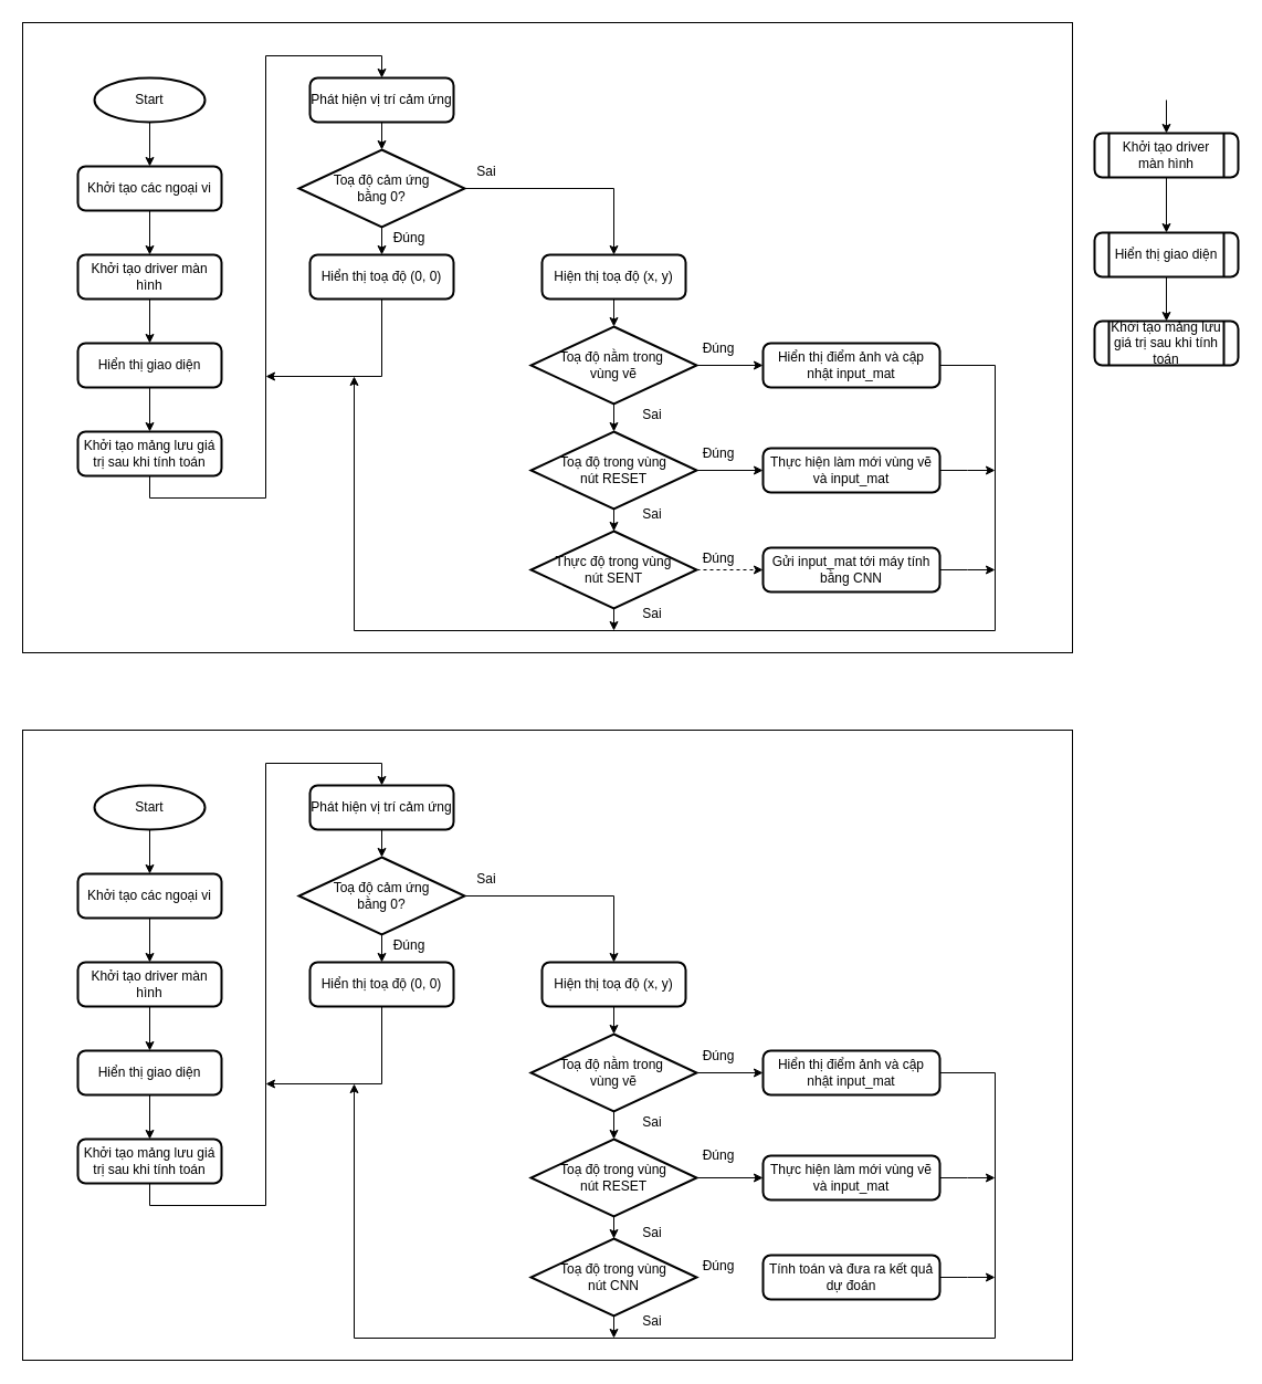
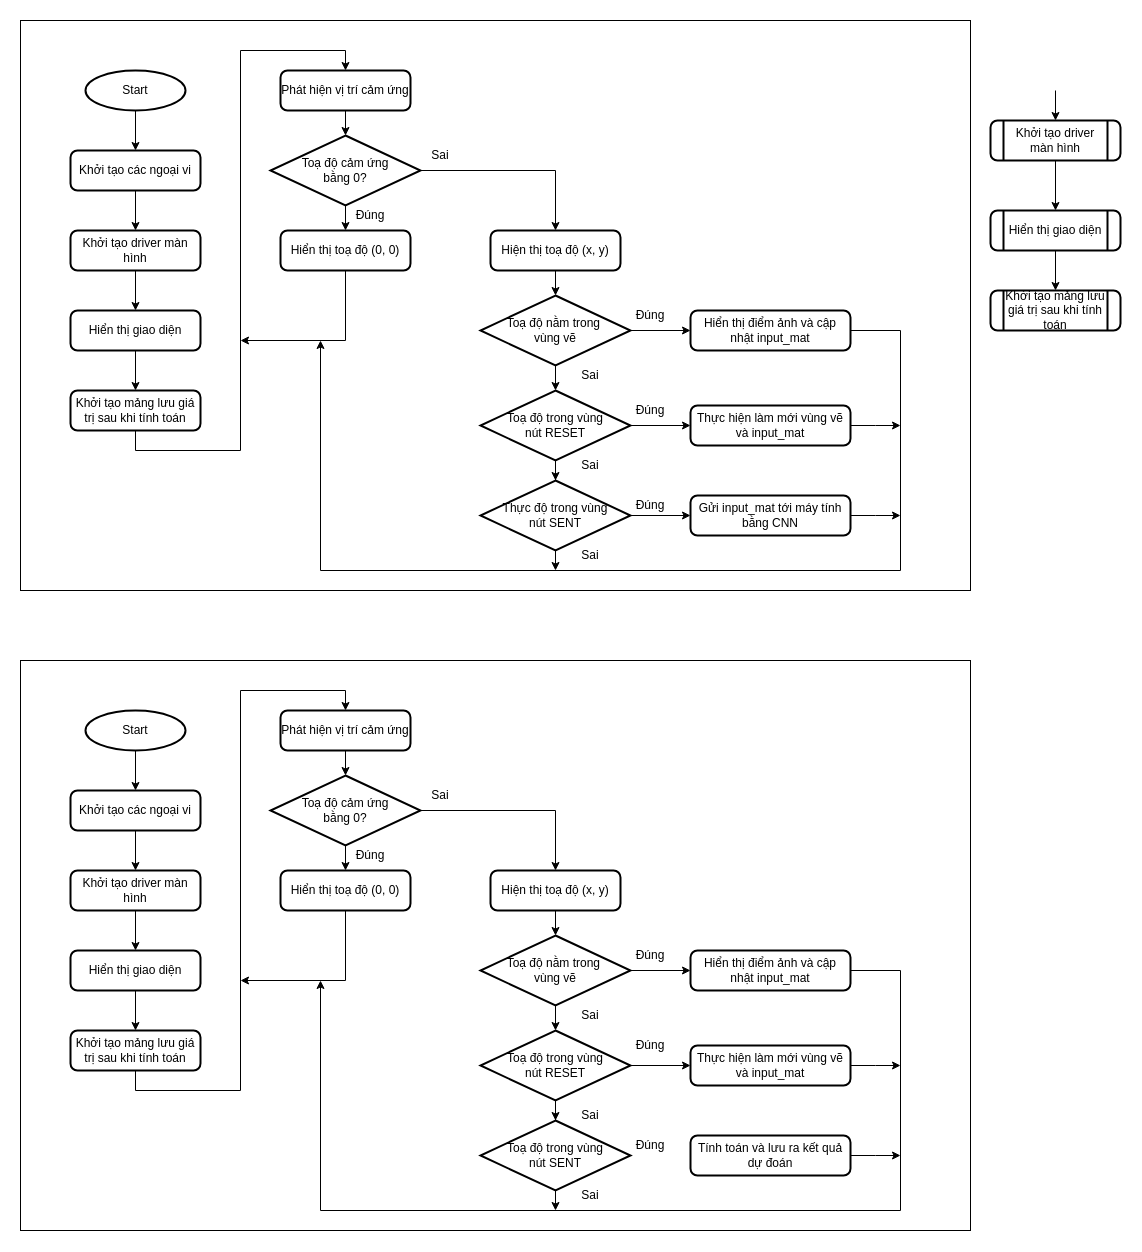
- <mxCell id="34" style="edgeStyle=orthogonalEdgeStyle;rounded=0;orthogonalLoop=1;jettySize=auto;html=1;entryX=0;entryY=0.5;entryDx=0;entryDy=0;dashed=1;" edge="1" parent="1" source="36" target="44"><mxGeometry relative="1" as="geometry" /></mxCell>
+ <mxCell id="34" style="edgeStyle=orthogonalEdgeStyle;rounded=0;orthogonalLoop=1;jettySize=auto;html=1;entryX=0;entryY=0.5;entryDx=0;entryDy=0;" edge="1" parent="1" source="36" target="44"><mxGeometry relative="1" as="geometry" /></mxCell>
- <mxCell id="72" value="Toạ độ trong vùng&lt;div&gt;nút CNN&lt;/div&gt;" style="strokeWidth=2;html=1;shape=mxgraph.flowchart.decision;whiteSpace=wrap;" vertex="1" parent="1"><mxGeometry x="480" y="1120" width="150" height="70" as="geometry" /></mxCell>
+ <mxCell id="72" value="Toạ độ trong vùng&lt;div&gt;nút SENT&lt;/div&gt;" style="strokeWidth=2;html=1;shape=mxgraph.flowchart.decision;whiteSpace=wrap;" vertex="1" parent="1"><mxGeometry x="480" y="1120" width="150" height="70" as="geometry" /></mxCell>
- <mxCell id="80" value="Tính toán và đưa ra kết quả dự đoán" style="rounded=1;whiteSpace=wrap;html=1;absoluteArcSize=1;arcSize=14;strokeWidth=2;shape=label;backgroundOutline=1;" vertex="1" parent="1"><mxGeometry x="690" y="1135" width="160" height="40" as="geometry" /></mxCell>
+ <mxCell id="80" value="Tính toán và lưu ra kết quả dự đoán" style="rounded=1;whiteSpace=wrap;html=1;absoluteArcSize=1;arcSize=14;strokeWidth=2;shape=label;backgroundOutline=1;" vertex="1" parent="1"><mxGeometry x="690" y="1135" width="160" height="40" as="geometry" /></mxCell>
